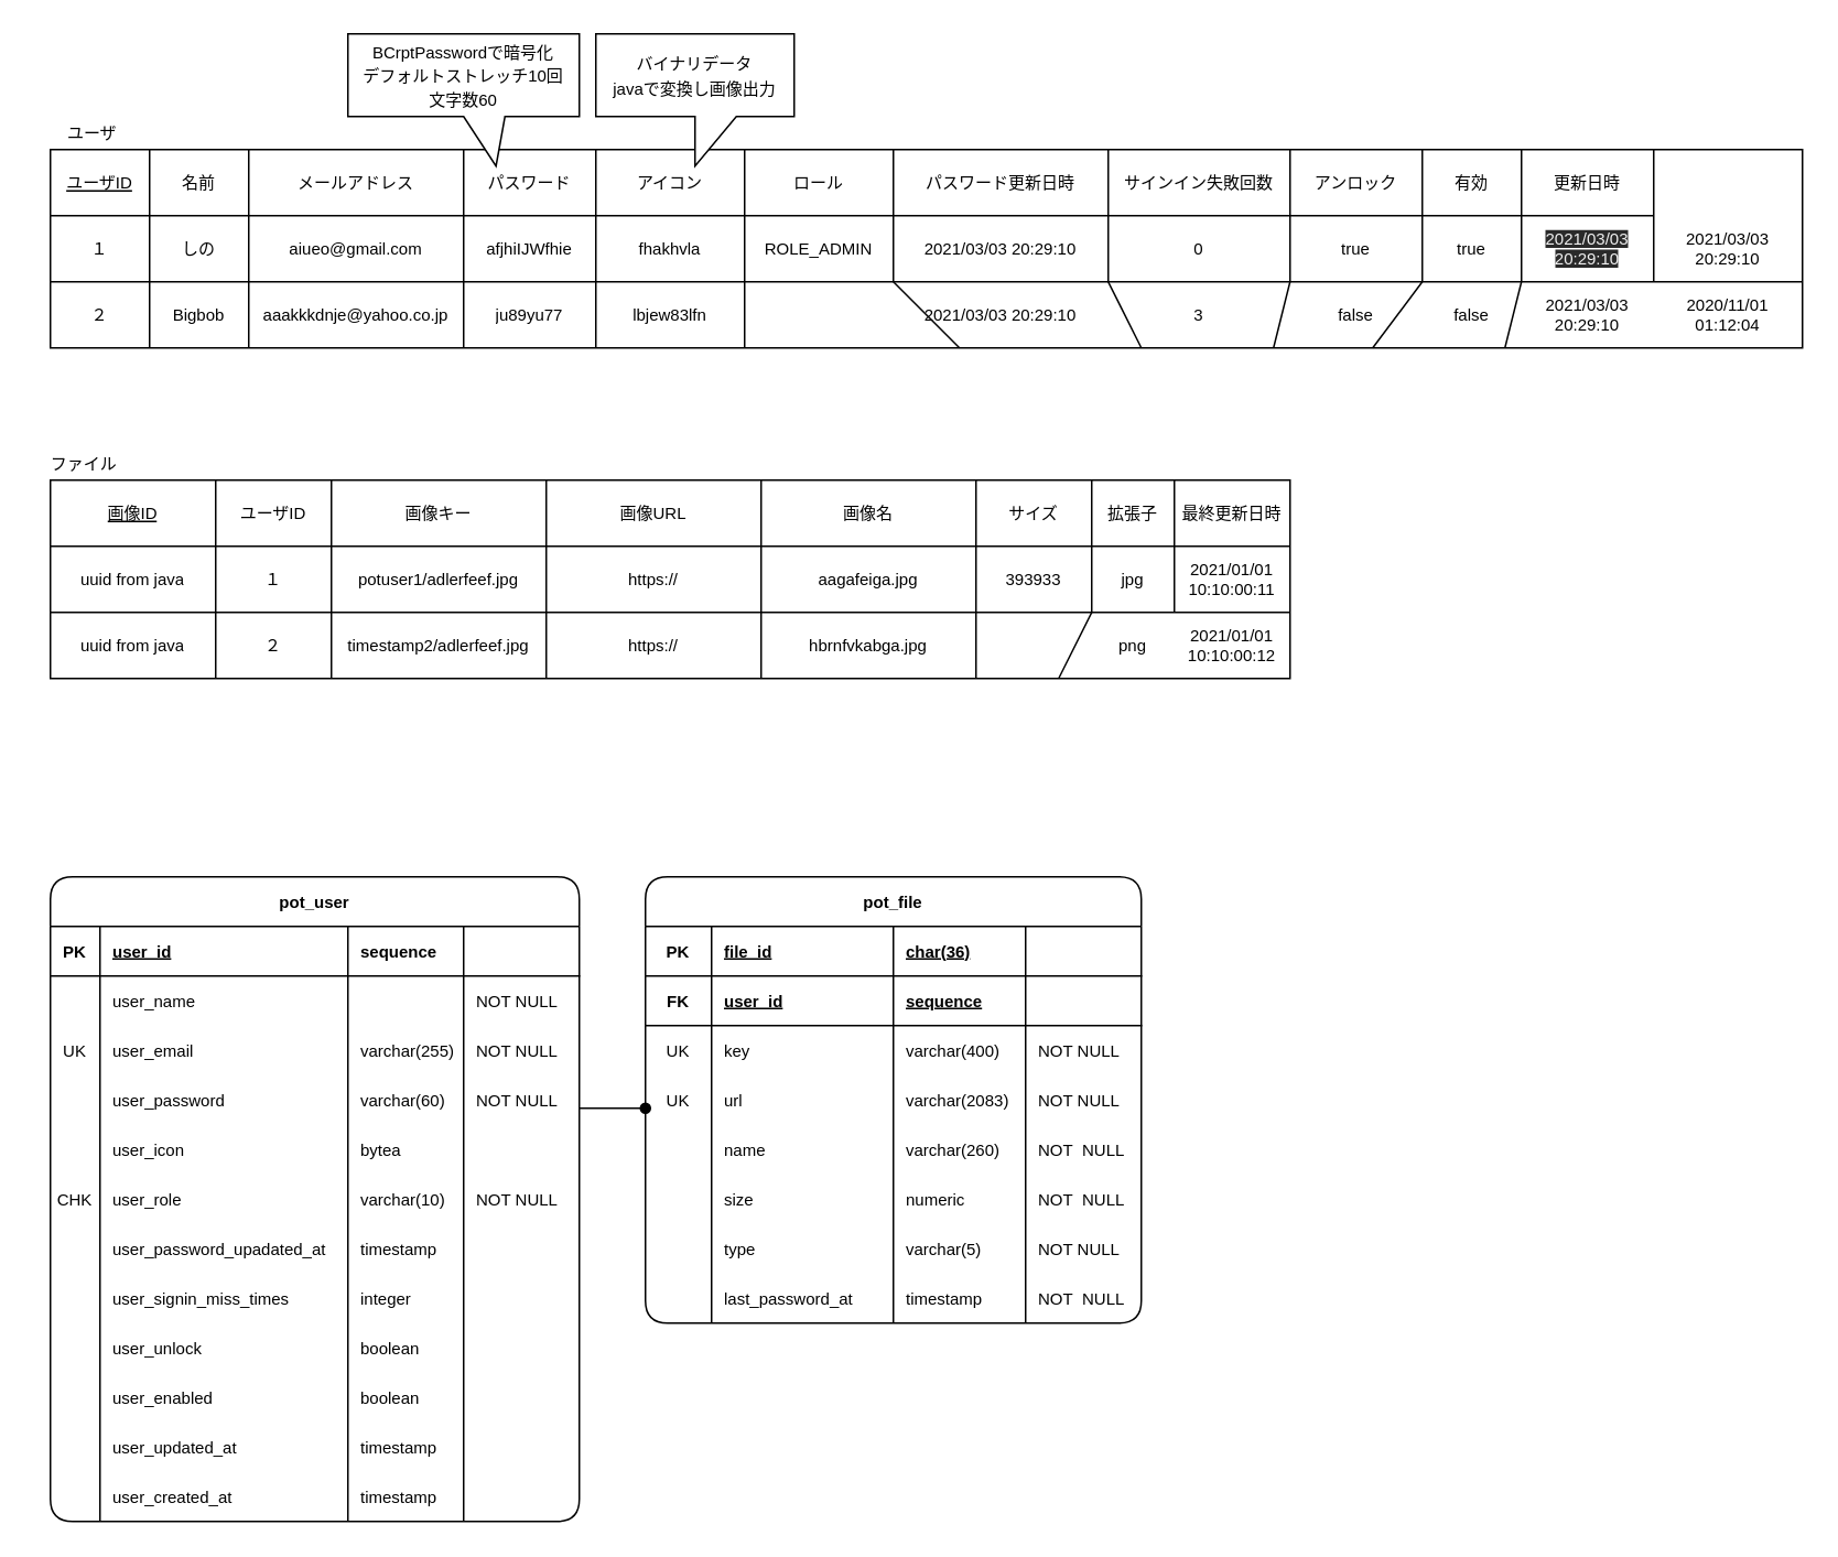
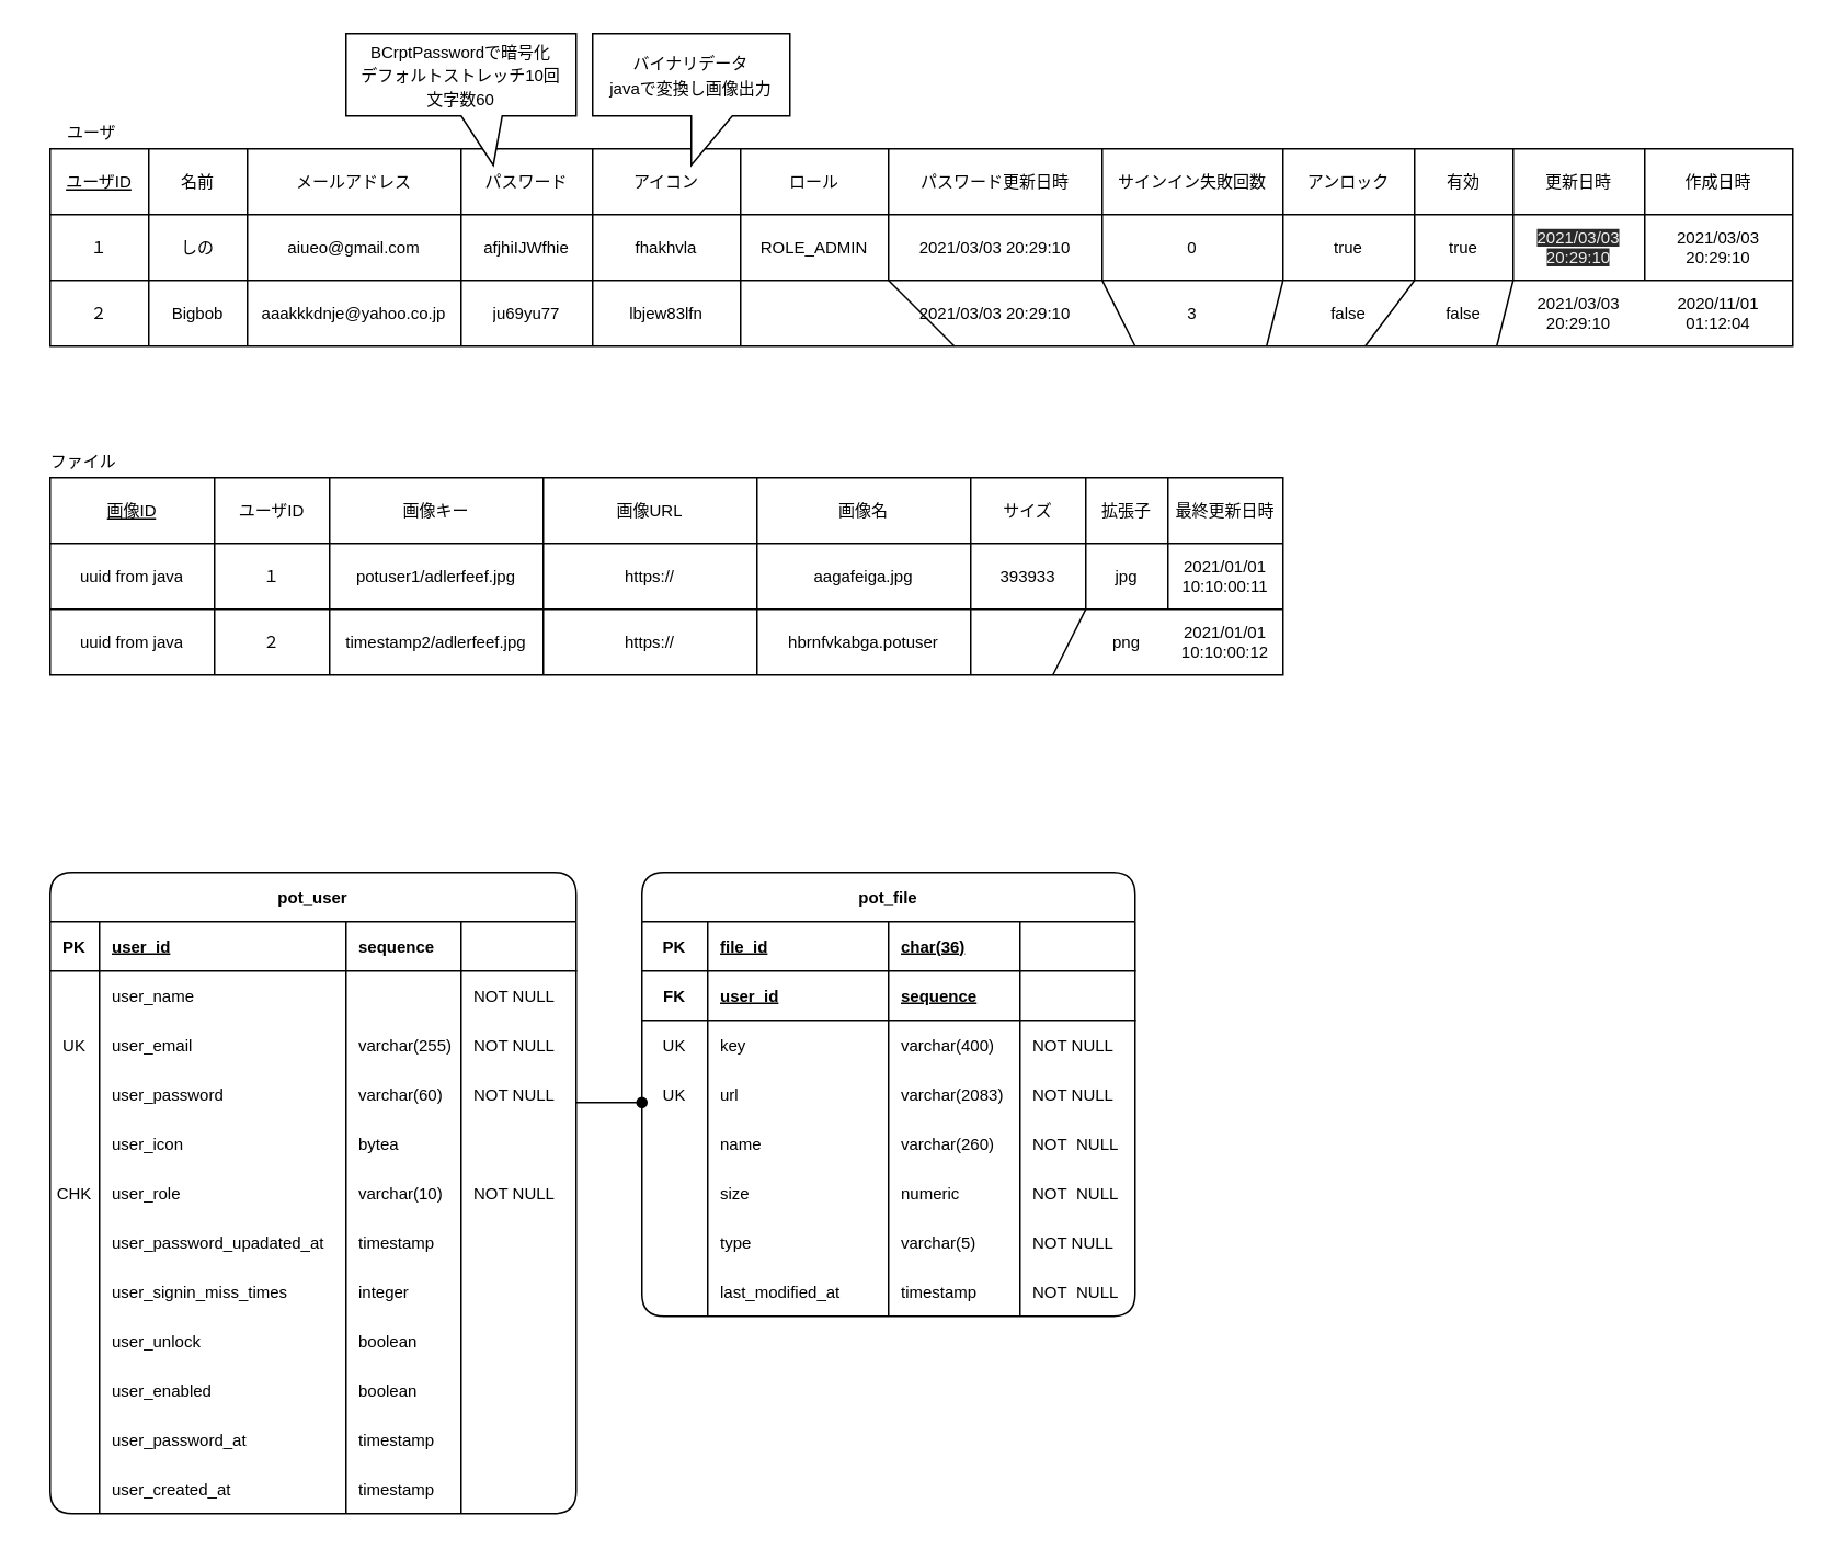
+ <mxCell id="116" value="作成日時" style="shape=partialRectangle;html=1;whiteSpace=wrap;connectable=0;fillColor=none;top=0;left=0;bottom=0;right=0;overflow=hidden;fontSize=10;" parent="104" vertex="1"><mxGeometry x="970" width="90" height="40" as="geometry" /></mxCell>
- <mxCell id="134" value="ju89yu77" style="shape=partialRectangle;html=1;whiteSpace=wrap;connectable=0;fillColor=none;top=0;left=0;bottom=0;right=0;overflow=hidden;fontSize=10;" parent="130" vertex="1"><mxGeometry x="250" width="80" height="40" as="geometry" /></mxCell>
+ <mxCell id="134" value="ju69yu77" style="shape=partialRectangle;html=1;whiteSpace=wrap;connectable=0;fillColor=none;top=0;left=0;bottom=0;right=0;overflow=hidden;fontSize=10;" parent="130" vertex="1"><mxGeometry x="250" width="80" height="40" as="geometry" /></mxCell>
- <mxCell id="167" value="hbrnfvkabga.jpg" style="shape=partialRectangle;html=1;whiteSpace=wrap;connectable=0;fillColor=none;top=0;left=0;bottom=0;right=0;overflow=hidden;fontSize=10;" parent="162" vertex="1"><mxGeometry x="430" width="130" height="40" as="geometry" /></mxCell>
+ <mxCell id="167" value="hbrnfvkabga.potuser" style="shape=partialRectangle;html=1;whiteSpace=wrap;connectable=0;fillColor=none;top=0;left=0;bottom=0;right=0;overflow=hidden;fontSize=10;" parent="162" vertex="1"><mxGeometry x="430" width="130" height="40" as="geometry" /></mxCell>
- <mxCell id="100" value="last_password_at" style="shape=partialRectangle;connectable=0;fillColor=none;top=0;left=0;bottom=0;right=0;align=left;spacingLeft=6;overflow=hidden;fontFamily=Helvetica;fontSize=10;" parent="98" vertex="1"><mxGeometry x="40" width="110" height="30" as="geometry" /></mxCell>
+ <mxCell id="100" value="last_modified_at" style="shape=partialRectangle;connectable=0;fillColor=none;top=0;left=0;bottom=0;right=0;align=left;spacingLeft=6;overflow=hidden;fontFamily=Helvetica;fontSize=10;" parent="98" vertex="1"><mxGeometry x="40" width="110" height="30" as="geometry" /></mxCell>
- <mxCell id="54" value="user_updated_at" style="shape=partialRectangle;connectable=0;fillColor=none;top=0;left=0;bottom=0;right=0;align=left;spacingLeft=6;overflow=hidden;fontFamily=Helvetica;fontSize=10;" parent="52" vertex="1"><mxGeometry x="30" width="150" height="30" as="geometry" /></mxCell>
+ <mxCell id="54" value="user_password_at" style="shape=partialRectangle;connectable=0;fillColor=none;top=0;left=0;bottom=0;right=0;align=left;spacingLeft=6;overflow=hidden;fontFamily=Helvetica;fontSize=10;" parent="52" vertex="1"><mxGeometry x="30" width="150" height="30" as="geometry" /></mxCell>
